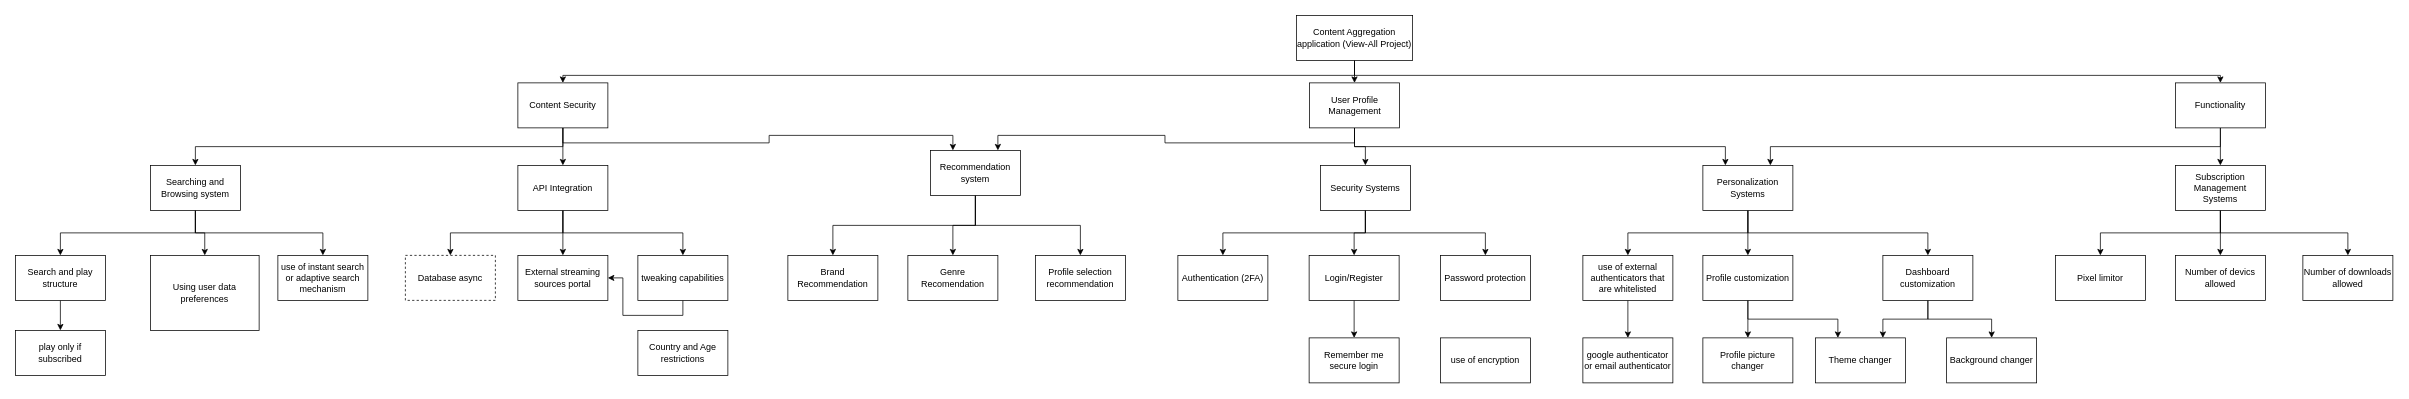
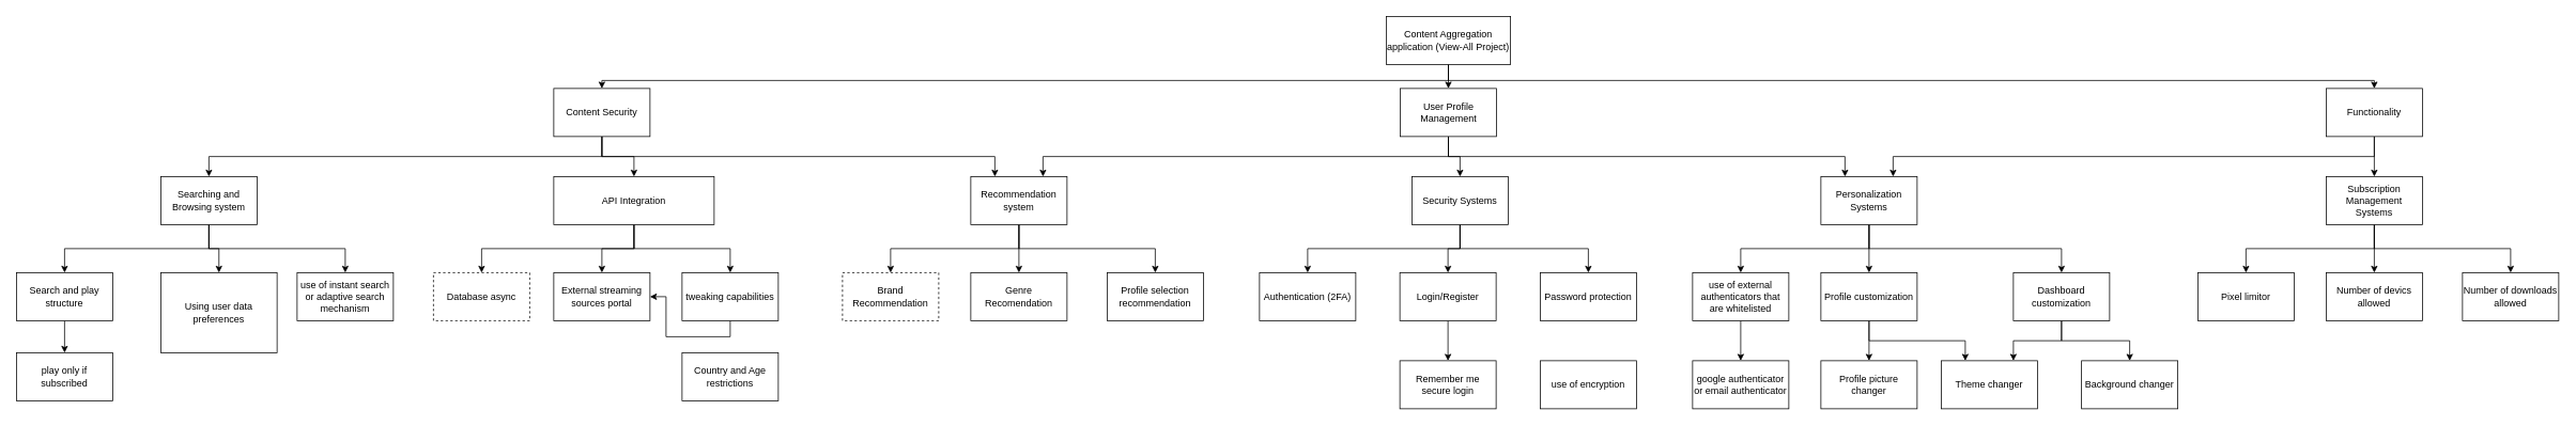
- <mxCell id="42" value="Recommendation system" style="rounded=0;whiteSpace=wrap;html=1;" vertex="1" parent="1"><mxGeometry x="1240" y="200" width="120" height="60" as="geometry" /></mxCell>
+ <mxCell id="42" value="Recommendation system" style="rounded=0;whiteSpace=wrap;html=1;" vertex="1" parent="1"><mxGeometry x="1210" y="220" width="120" height="60" as="geometry" /></mxCell>
- <mxCell id="17" value="API Integration" style="rounded=0;whiteSpace=wrap;html=1;" vertex="1" parent="1"><mxGeometry x="690" y="220" width="120" height="60" as="geometry" /></mxCell>
+ <mxCell id="17" value="API Integration" style="rounded=0;whiteSpace=wrap;html=1;" vertex="1" parent="1"><mxGeometry x="690" y="220" width="200" height="60" as="geometry" /></mxCell>
- <mxCell id="46" value="Brand Recommendation" style="rounded=0;whiteSpace=wrap;html=1;" vertex="1" parent="1"><mxGeometry x="1050" y="340" width="120" height="60" as="geometry" /></mxCell>
+ <mxCell id="46" value="Brand Recommendation" style="rounded=0;whiteSpace=wrap;html=1;dashed=1;" vertex="1" parent="1"><mxGeometry x="1050" y="340" width="120" height="60" as="geometry" /></mxCell>
